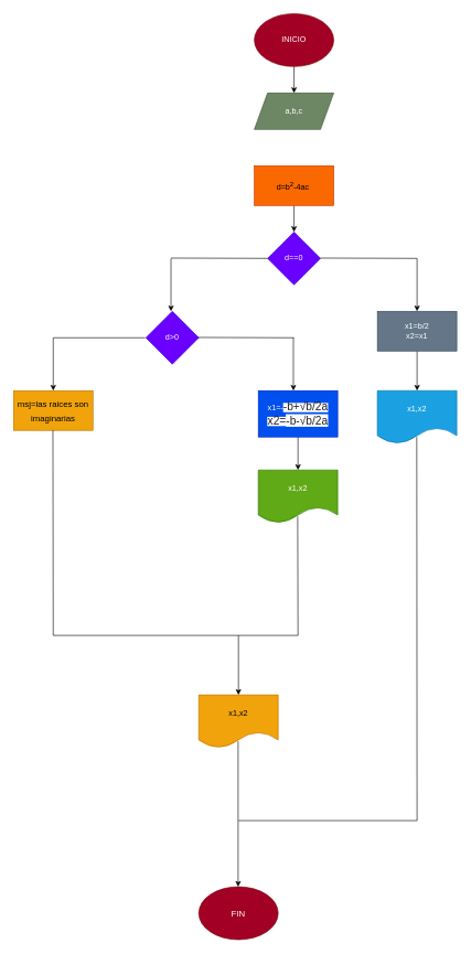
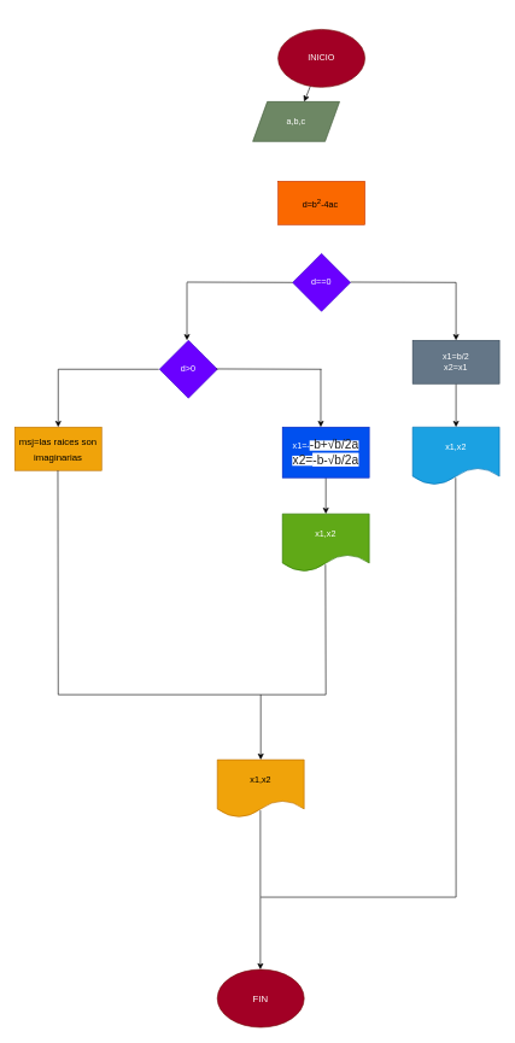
- <mxCell id="3" value="INICIO" style="ellipse;whiteSpace=wrap;html=1;fillColor=#a20025;fontColor=#ffffff;strokeColor=#6F0000;" vertex="1" parent="1"><mxGeometry x="384" y="20" width="120" height="80" as="geometry" /></mxCell>
+ <mxCell id="3" value="INICIO" style="ellipse;whiteSpace=wrap;html=1;fillColor=#a20025;fontColor=#ffffff;strokeColor=#6F0000;" vertex="1" parent="1"><mxGeometry x="384" y="40" width="120" height="80" as="geometry" /></mxCell>
- <mxCell id="4" value="a,b,c" style="shape=parallelogram;perimeter=parallelogramPerimeter;whiteSpace=wrap;html=1;fixedSize=1;fillColor=#6d8764;fontColor=#ffffff;strokeColor=#3A5431;" vertex="1" parent="1"><mxGeometry x="384" y="140" width="120" height="55" as="geometry" /></mxCell>
+ <mxCell id="4" value="a,b,c" style="shape=parallelogram;perimeter=parallelogramPerimeter;whiteSpace=wrap;html=1;fixedSize=1;fillColor=#6d8764;fontColor=#ffffff;strokeColor=#3A5431;" vertex="1" parent="1"><mxGeometry x="349" y="140" width="120" height="55" as="geometry" /></mxCell>
- <mxCell id="5" value="" style="edgeStyle=none;html=1;" edge="1" parent="1" source="6" target="7"><mxGeometry relative="1" as="geometry" /></mxCell>
